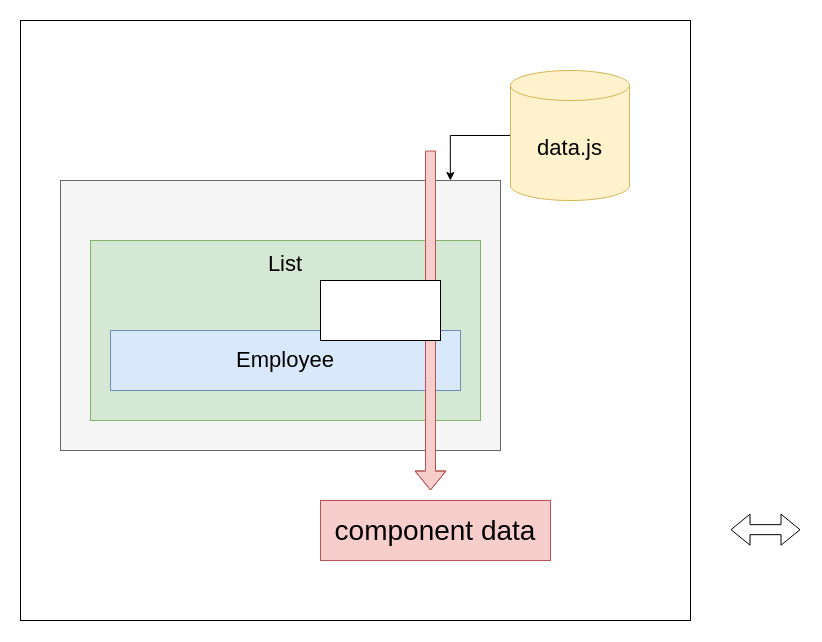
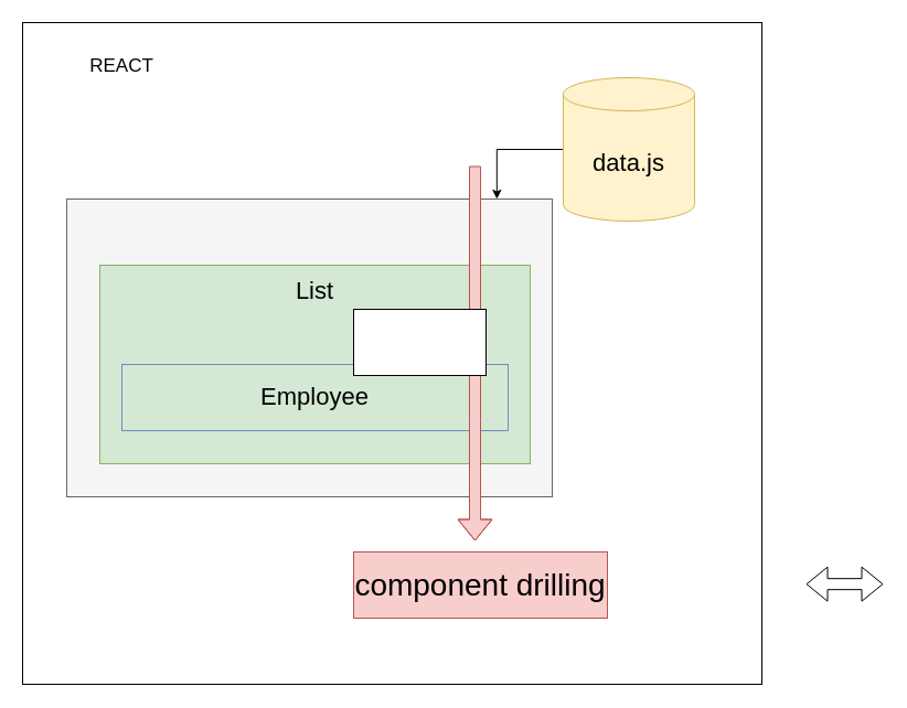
+ <mxCell id="11" value="REACT" style="text;html=1;strokeColor=none;fillColor=none;align=center;verticalAlign=middle;whiteSpace=wrap;rounded=0;fontSize=17;" vertex="1" parent="1"><mxGeometry x="60" y="50" width="100" height="20" as="geometry" /></mxCell>
- <mxCell id="7" value="Employee" style="rounded=0;whiteSpace=wrap;html=1;fontSize=22;align=center;fillColor=#dae8fc;strokeColor=#6c8ebf;" parent="1" vertex="1"><mxGeometry x="110" y="330" width="350" height="60" as="geometry" /></mxCell>
+ <mxCell id="7" value="Employee" style="rounded=0;whiteSpace=wrap;html=1;fontSize=22;align=center;fillColor=#d5e8d4;strokeColor=#6c8ebf;" parent="1" vertex="1"><mxGeometry x="110" y="330" width="350" height="60" as="geometry" /></mxCell>
- <mxCell id="9" value="component data" style="text;html=1;strokeColor=#b85450;fillColor=#f8cecc;align=center;verticalAlign=middle;whiteSpace=wrap;rounded=0;fontSize=28;" parent="1" vertex="1"><mxGeometry x="320" y="500" width="230" height="60" as="geometry" /></mxCell>
+ <mxCell id="9" value="component drilling" style="text;html=1;strokeColor=#b85450;fillColor=#f8cecc;align=center;verticalAlign=middle;whiteSpace=wrap;rounded=0;fontSize=28;" parent="1" vertex="1"><mxGeometry x="320" y="500" width="230" height="60" as="geometry" /></mxCell>
